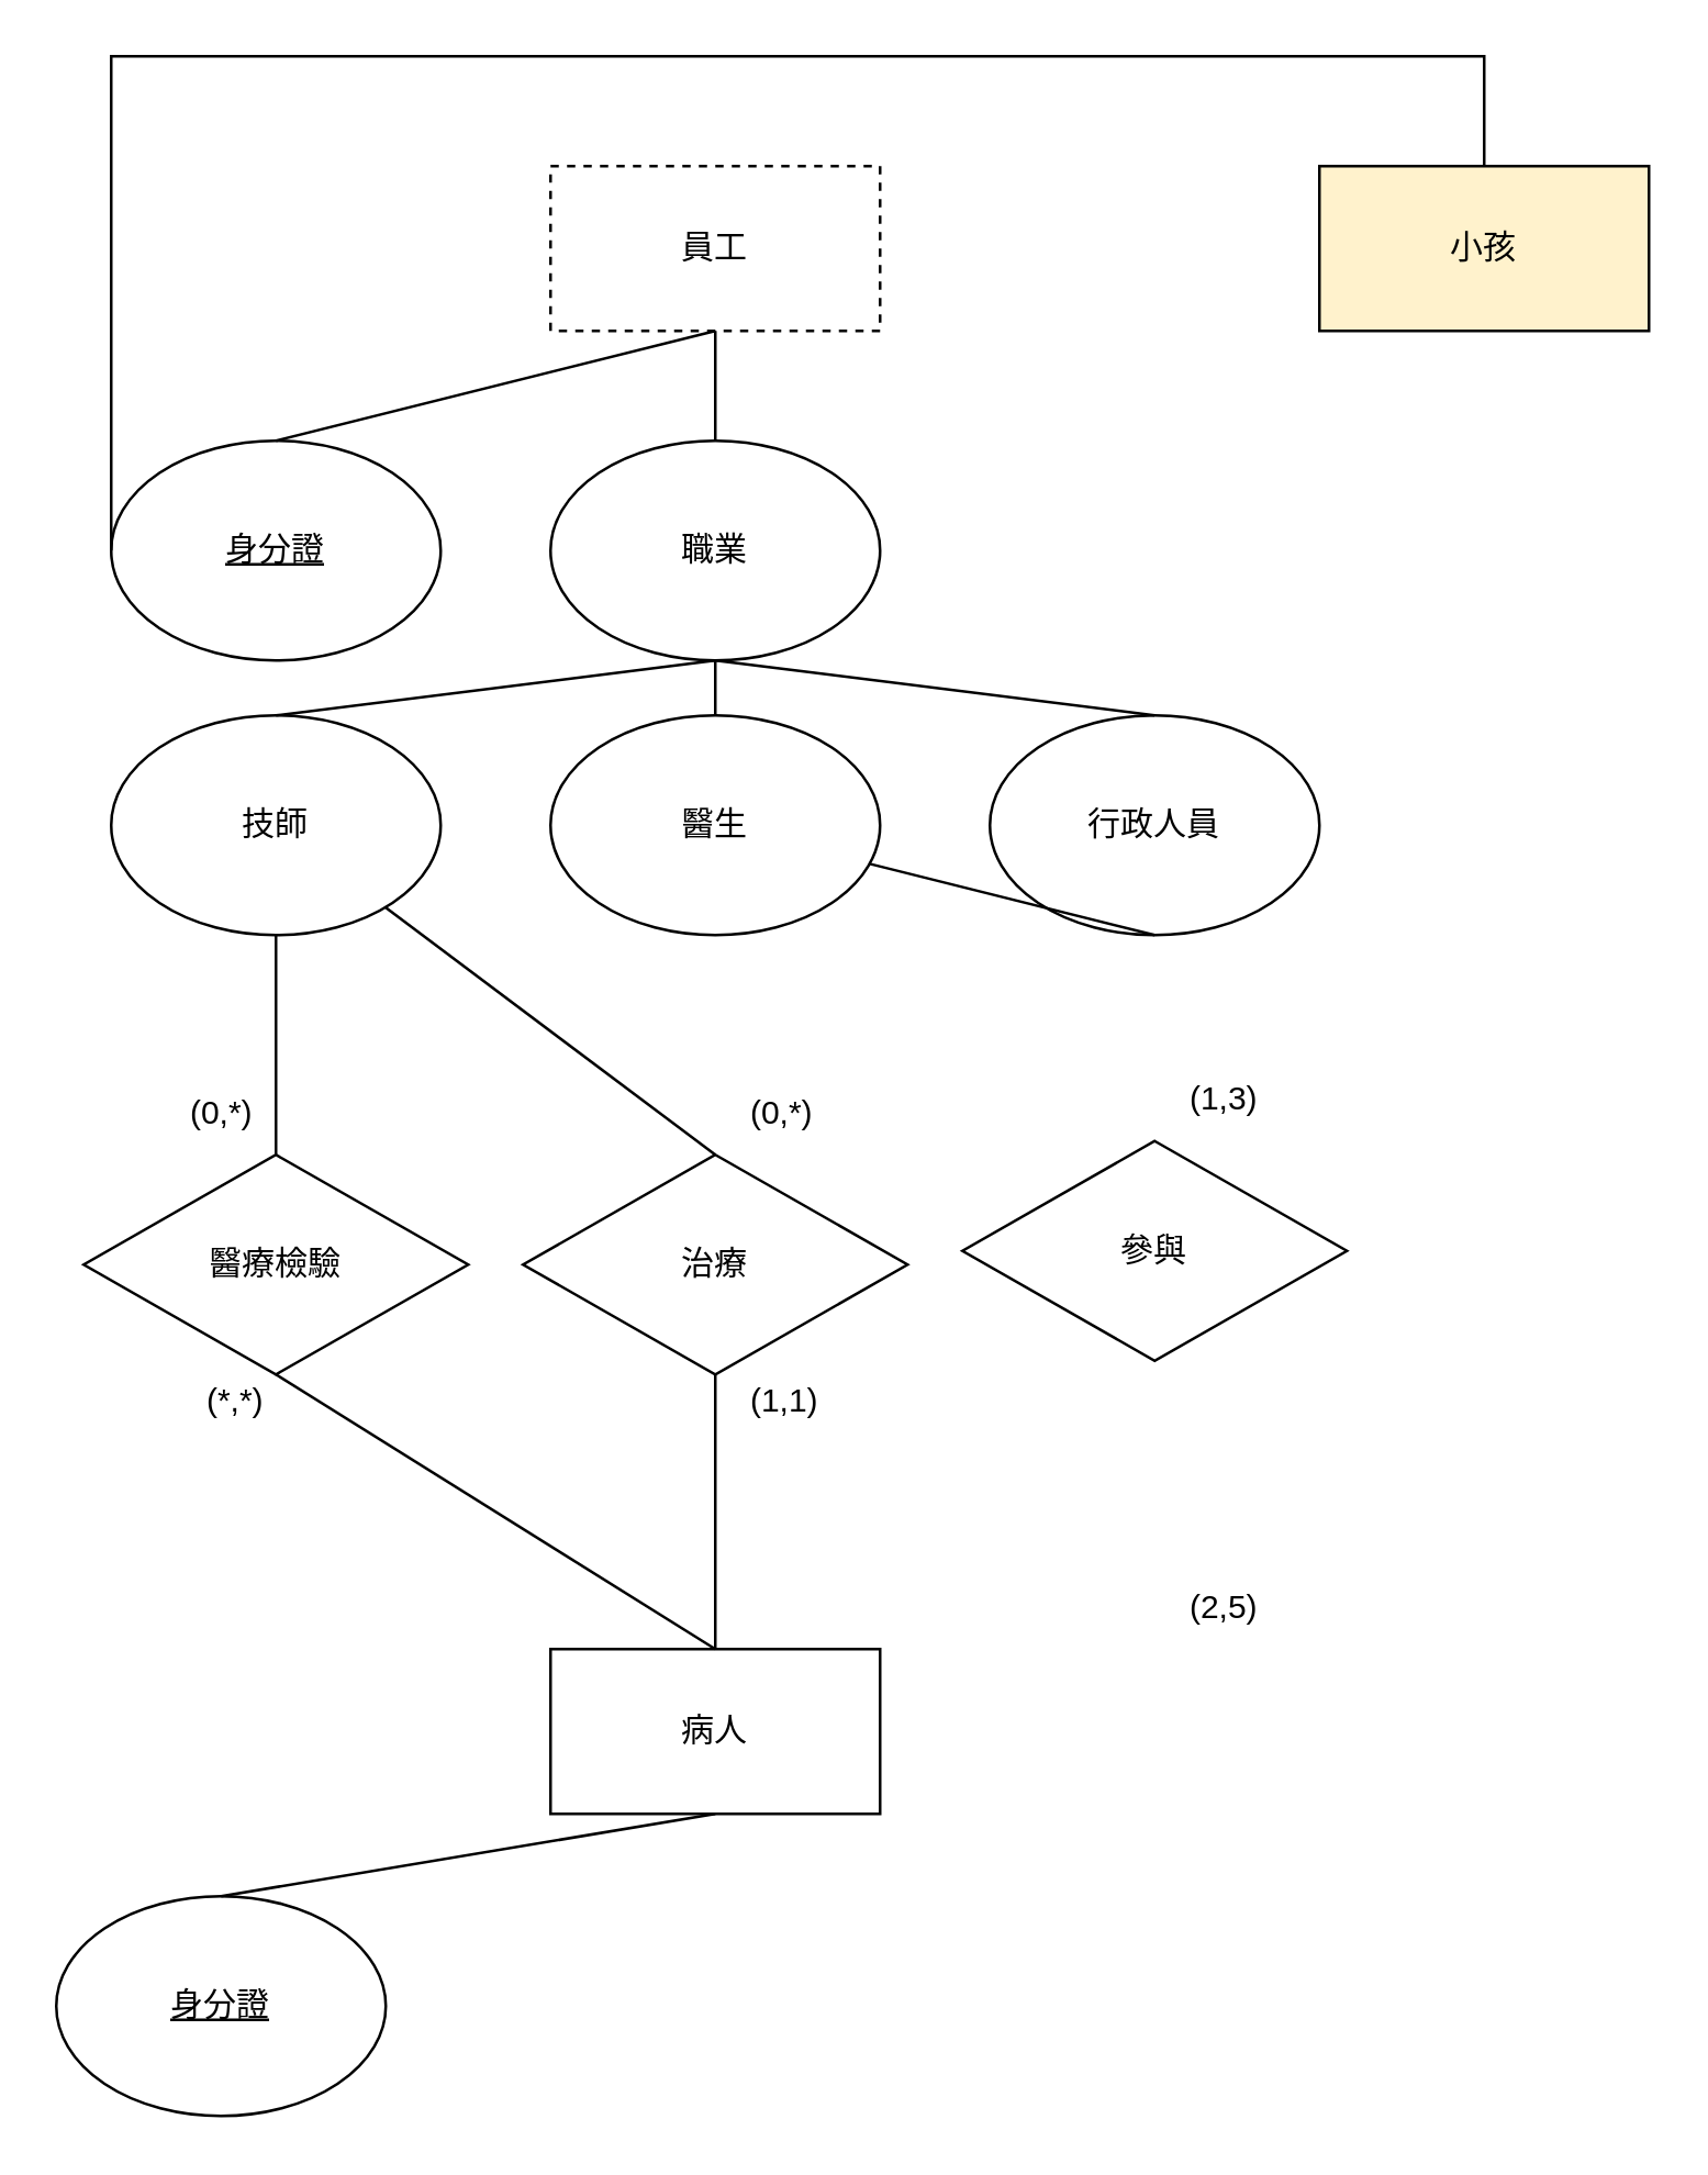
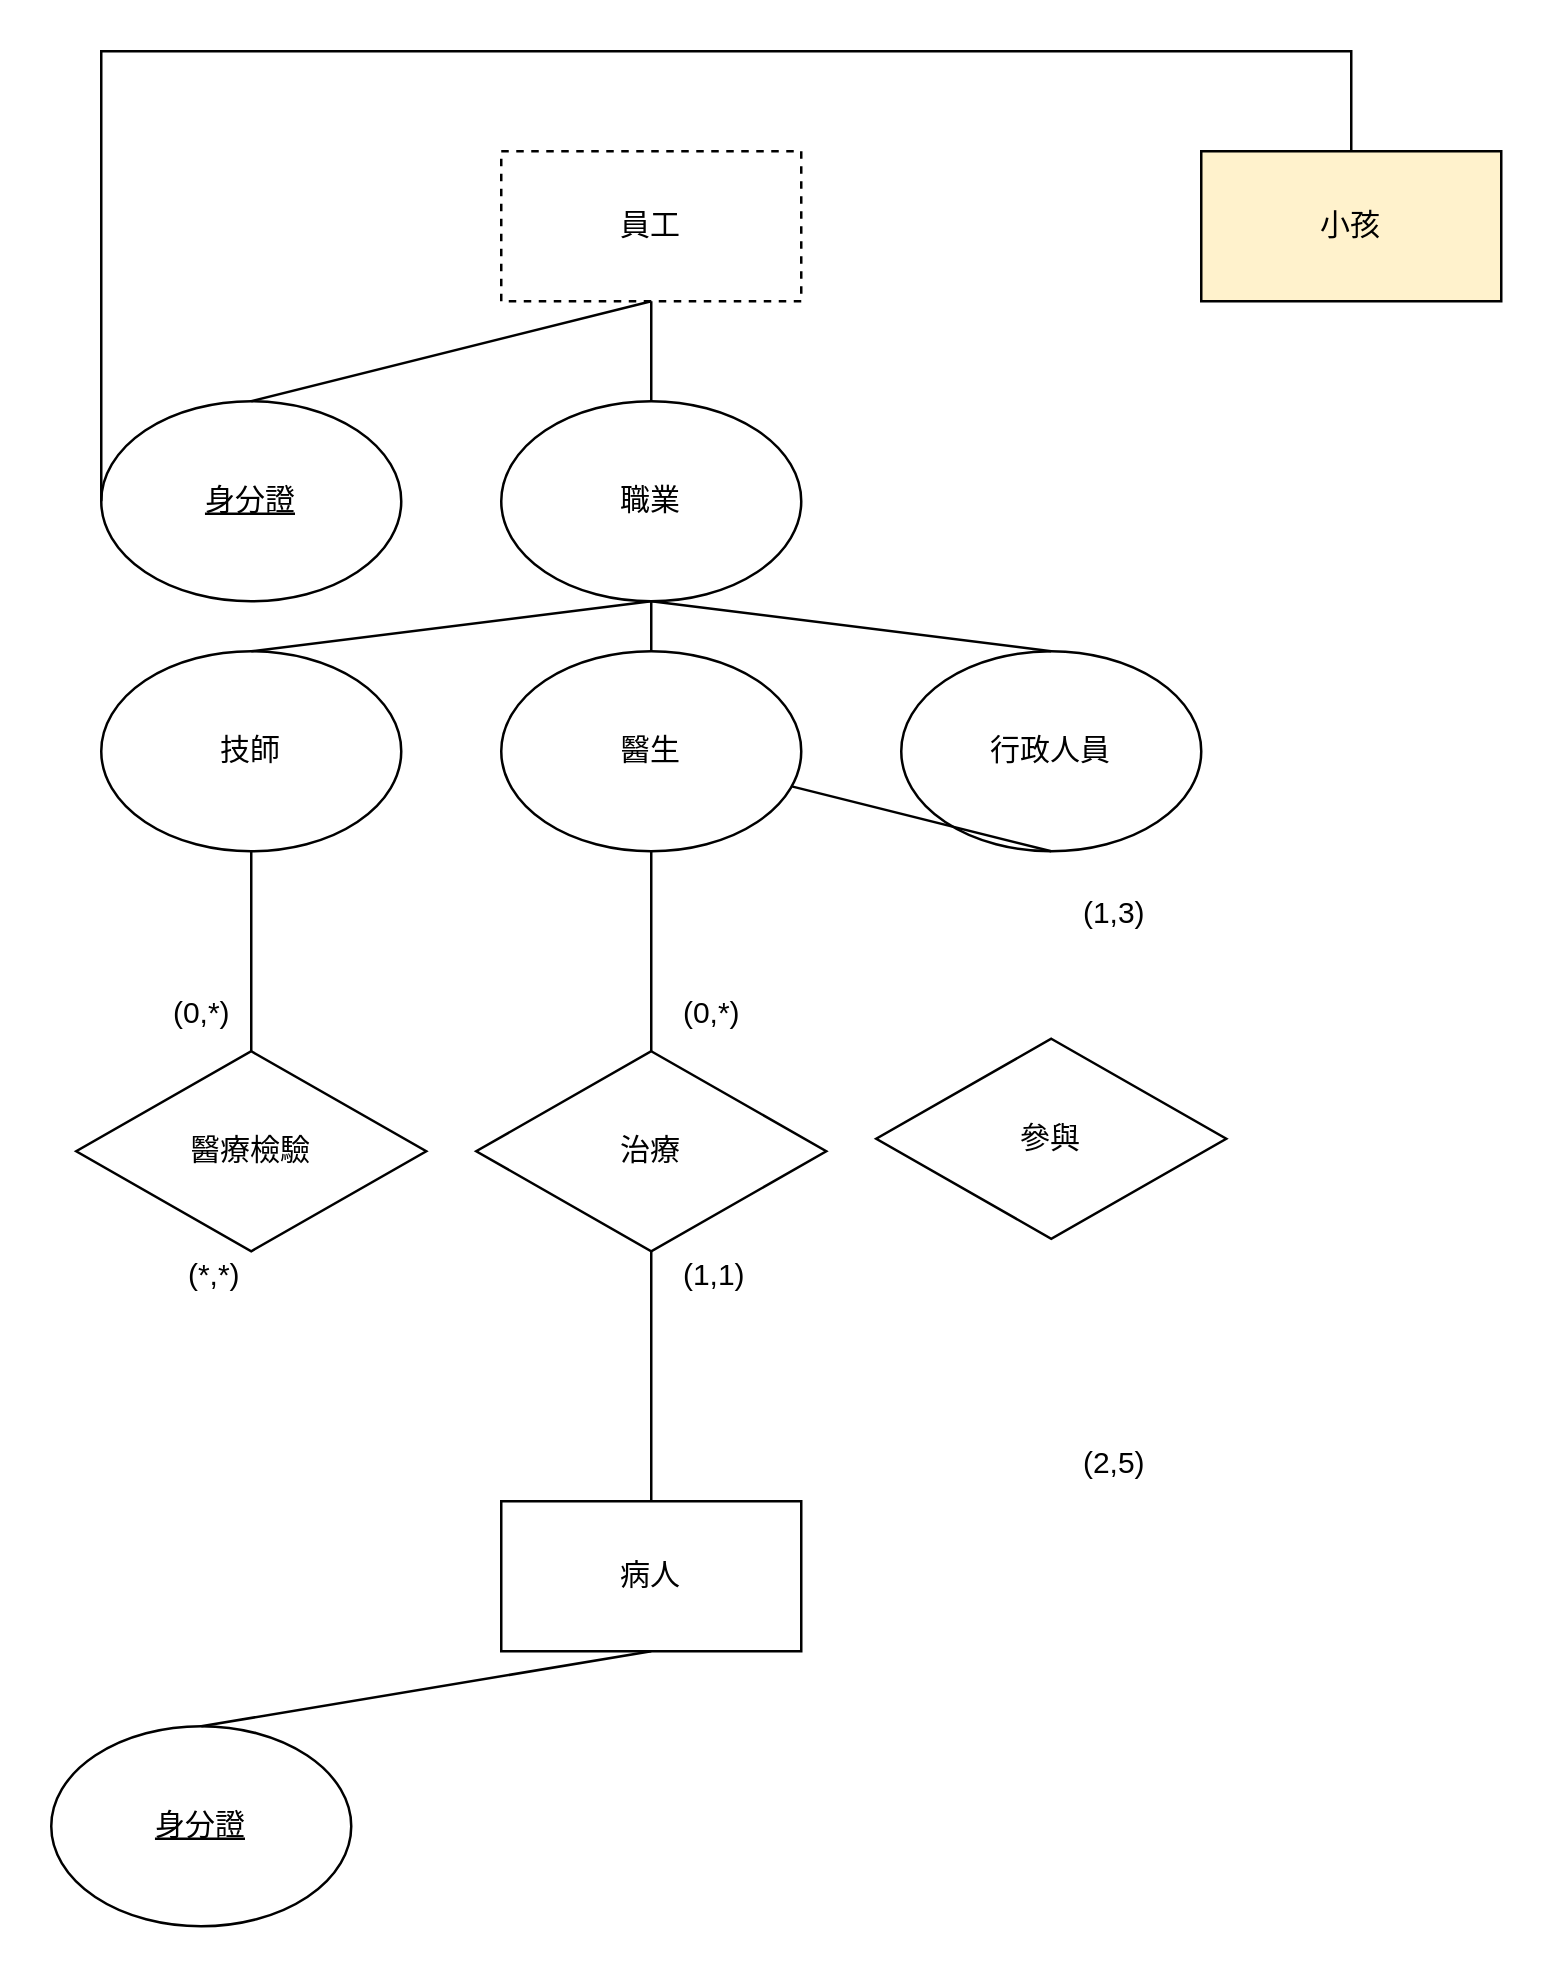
- <mxCell id="14" value="" style="endArrow=none;html=1;rounded=0;exitX=0.5;exitY=0;exitDx=0;exitDy=0;" edge="1" parent="1" source="13" target="6"><mxGeometry width="50" height="50" relative="1" as="geometry"><mxPoint x="220" y="420" as="sourcePoint" /><mxPoint x="270" y="370" as="targetPoint" /></mxGeometry></mxCell>
+ <mxCell id="14" value="" style="endArrow=none;html=1;rounded=0;entryX=0.5;entryY=1;entryDx=0;entryDy=0;exitX=0.5;exitY=0;exitDx=0;exitDy=0;" edge="1" parent="1" source="13" target="5"><mxGeometry width="50" height="50" relative="1" as="geometry"><mxPoint x="220" y="420" as="sourcePoint" /><mxPoint x="270" y="370" as="targetPoint" /></mxGeometry></mxCell>
- <mxCell id="29" value="(1,3)" style="text;html=1;align=center;verticalAlign=middle;resizable=0;points=[];autosize=1;strokeColor=none;fillColor=none;" vertex="1" parent="1"><mxGeometry x="420" y="385" width="50" height="30" as="geometry" /></mxCell>
+ <mxCell id="29" value="(1,3)" style="text;html=1;align=center;verticalAlign=middle;resizable=0;points=[];autosize=1;strokeColor=none;fillColor=none;" vertex="1" parent="1"><mxGeometry x="420" y="350" width="50" height="30" as="geometry" /></mxCell>
- <mxCell id="20" value="" style="endArrow=none;html=1;rounded=0;entryX=0.5;entryY=1;entryDx=0;entryDy=0;exitX=0.5;exitY=0;exitDx=0;exitDy=0;" edge="1" parent="1" source="3" target="18"><mxGeometry width="50" height="50" relative="1" as="geometry"><mxPoint x="370" y="590" as="sourcePoint" /><mxPoint x="420" y="540" as="targetPoint" /></mxGeometry></mxCell>
